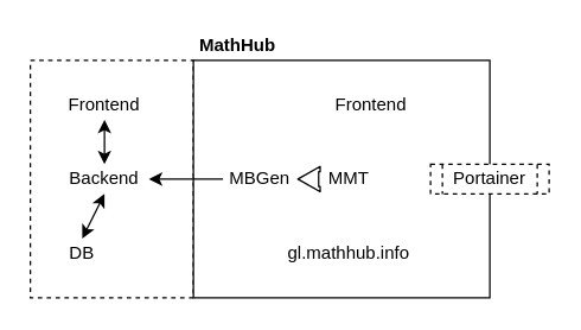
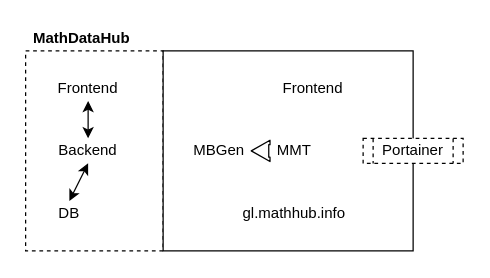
+ <mxCell id="5" value="MathDataHub" style="text;html=1;strokeColor=none;fillColor=none;align=center;verticalAlign=middle;whiteSpace=wrap;rounded=0;fontStyle=1" vertex="1" parent="1"><mxGeometry x="20" y="20" width="90" height="20" as="geometry" /></mxCell>
- <mxCell id="4" value="&lt;b&gt;MathHub&lt;/b&gt;" style="text;html=1;strokeColor=none;fillColor=none;align=center;verticalAlign=middle;whiteSpace=wrap;rounded=0;" vertex="1" parent="1"><mxGeometry x="130" y="20" width="60" height="20" as="geometry" /></mxCell>
- <mxCell id="16" value="" style="endArrow=classic;html=1;exitX=0;exitY=0.5;exitDx=0;exitDy=0;entryX=1;entryY=0.5;entryDx=0;entryDy=0;" edge="1" parent="1" source="14" target="8"><mxGeometry width="50" height="50" relative="1" as="geometry"><mxPoint x="10" y="390" as="sourcePoint" /><mxPoint x="60" y="340" as="targetPoint" /></mxGeometry></mxCell>
